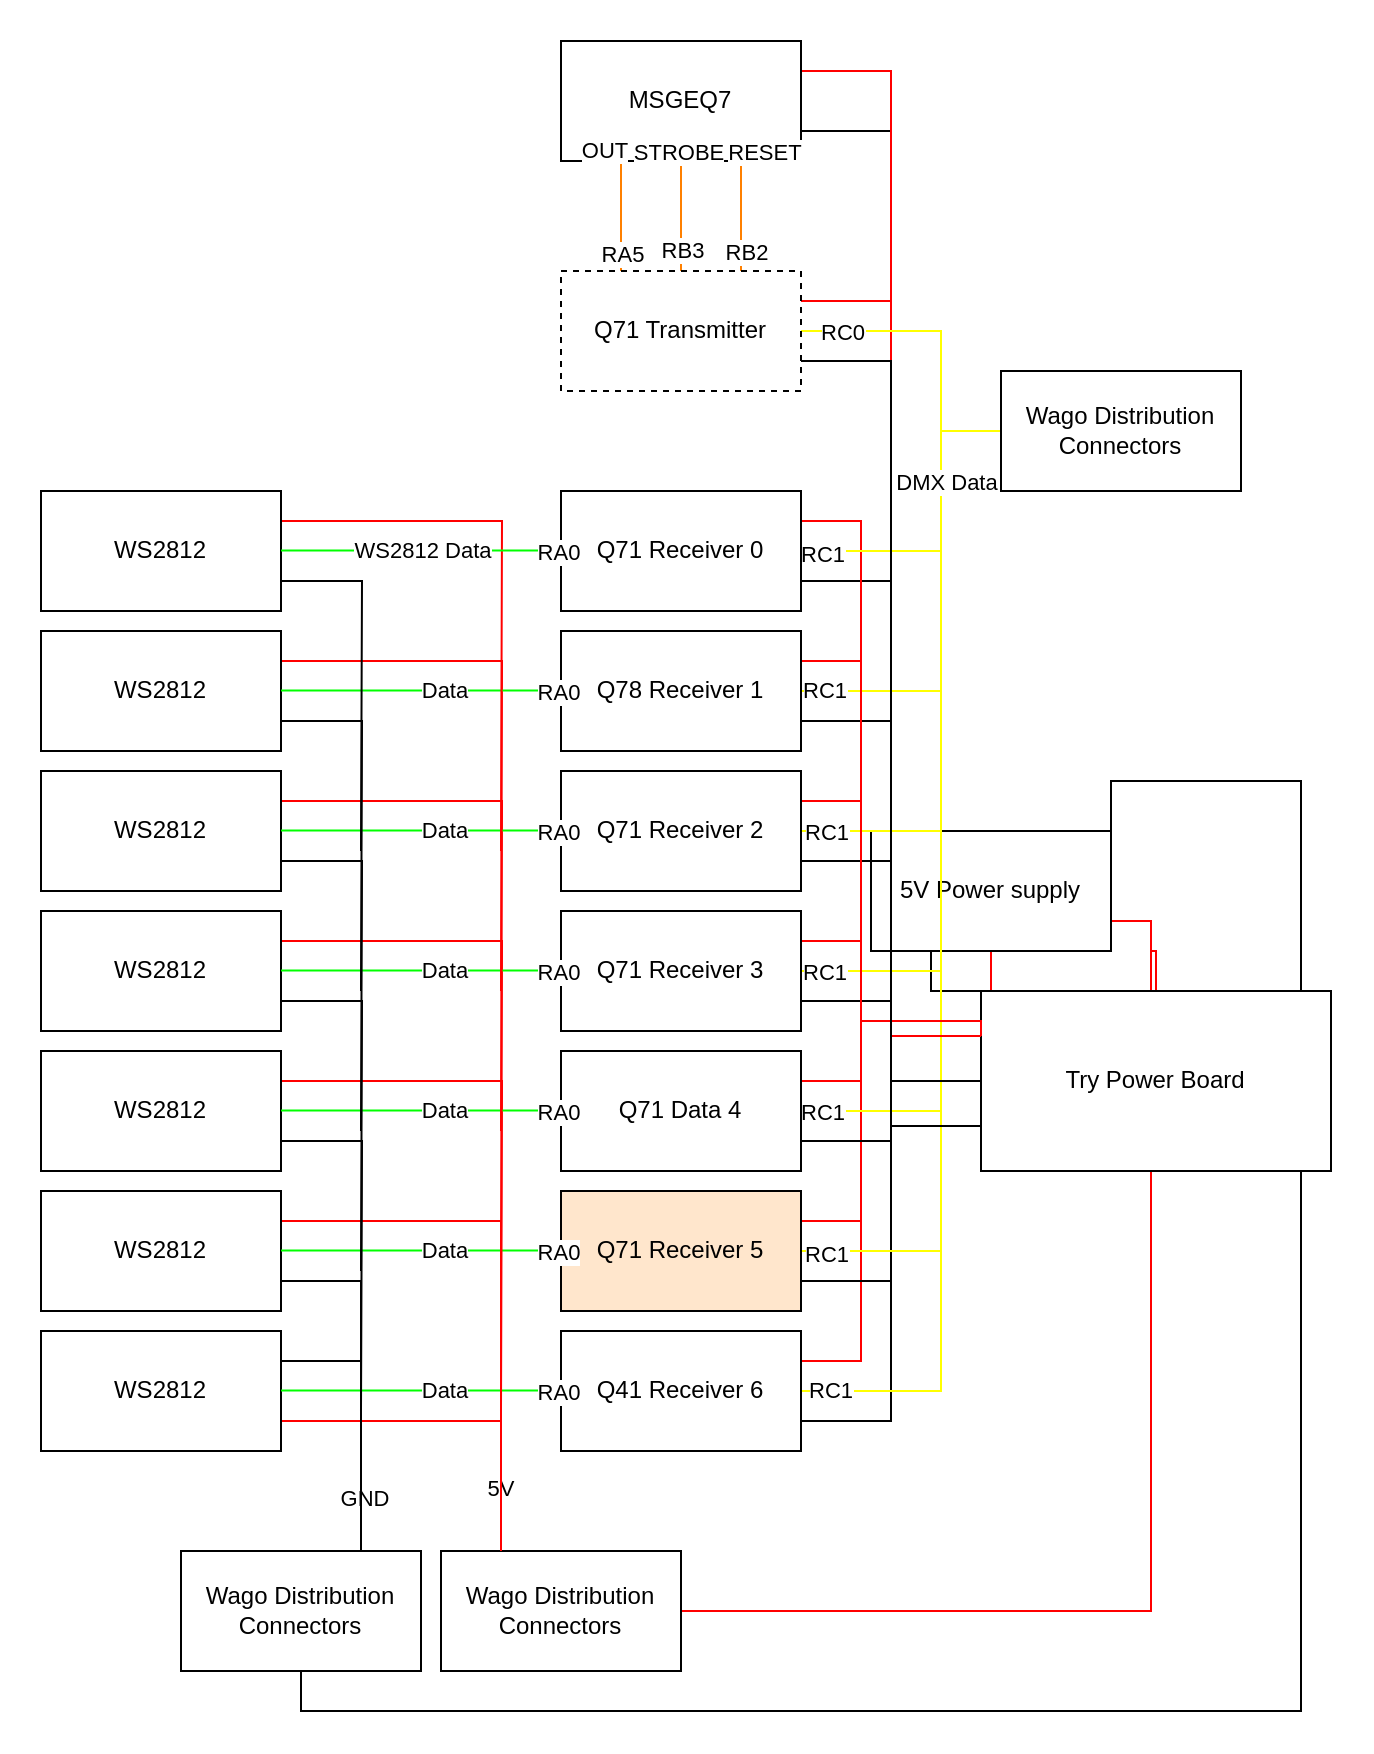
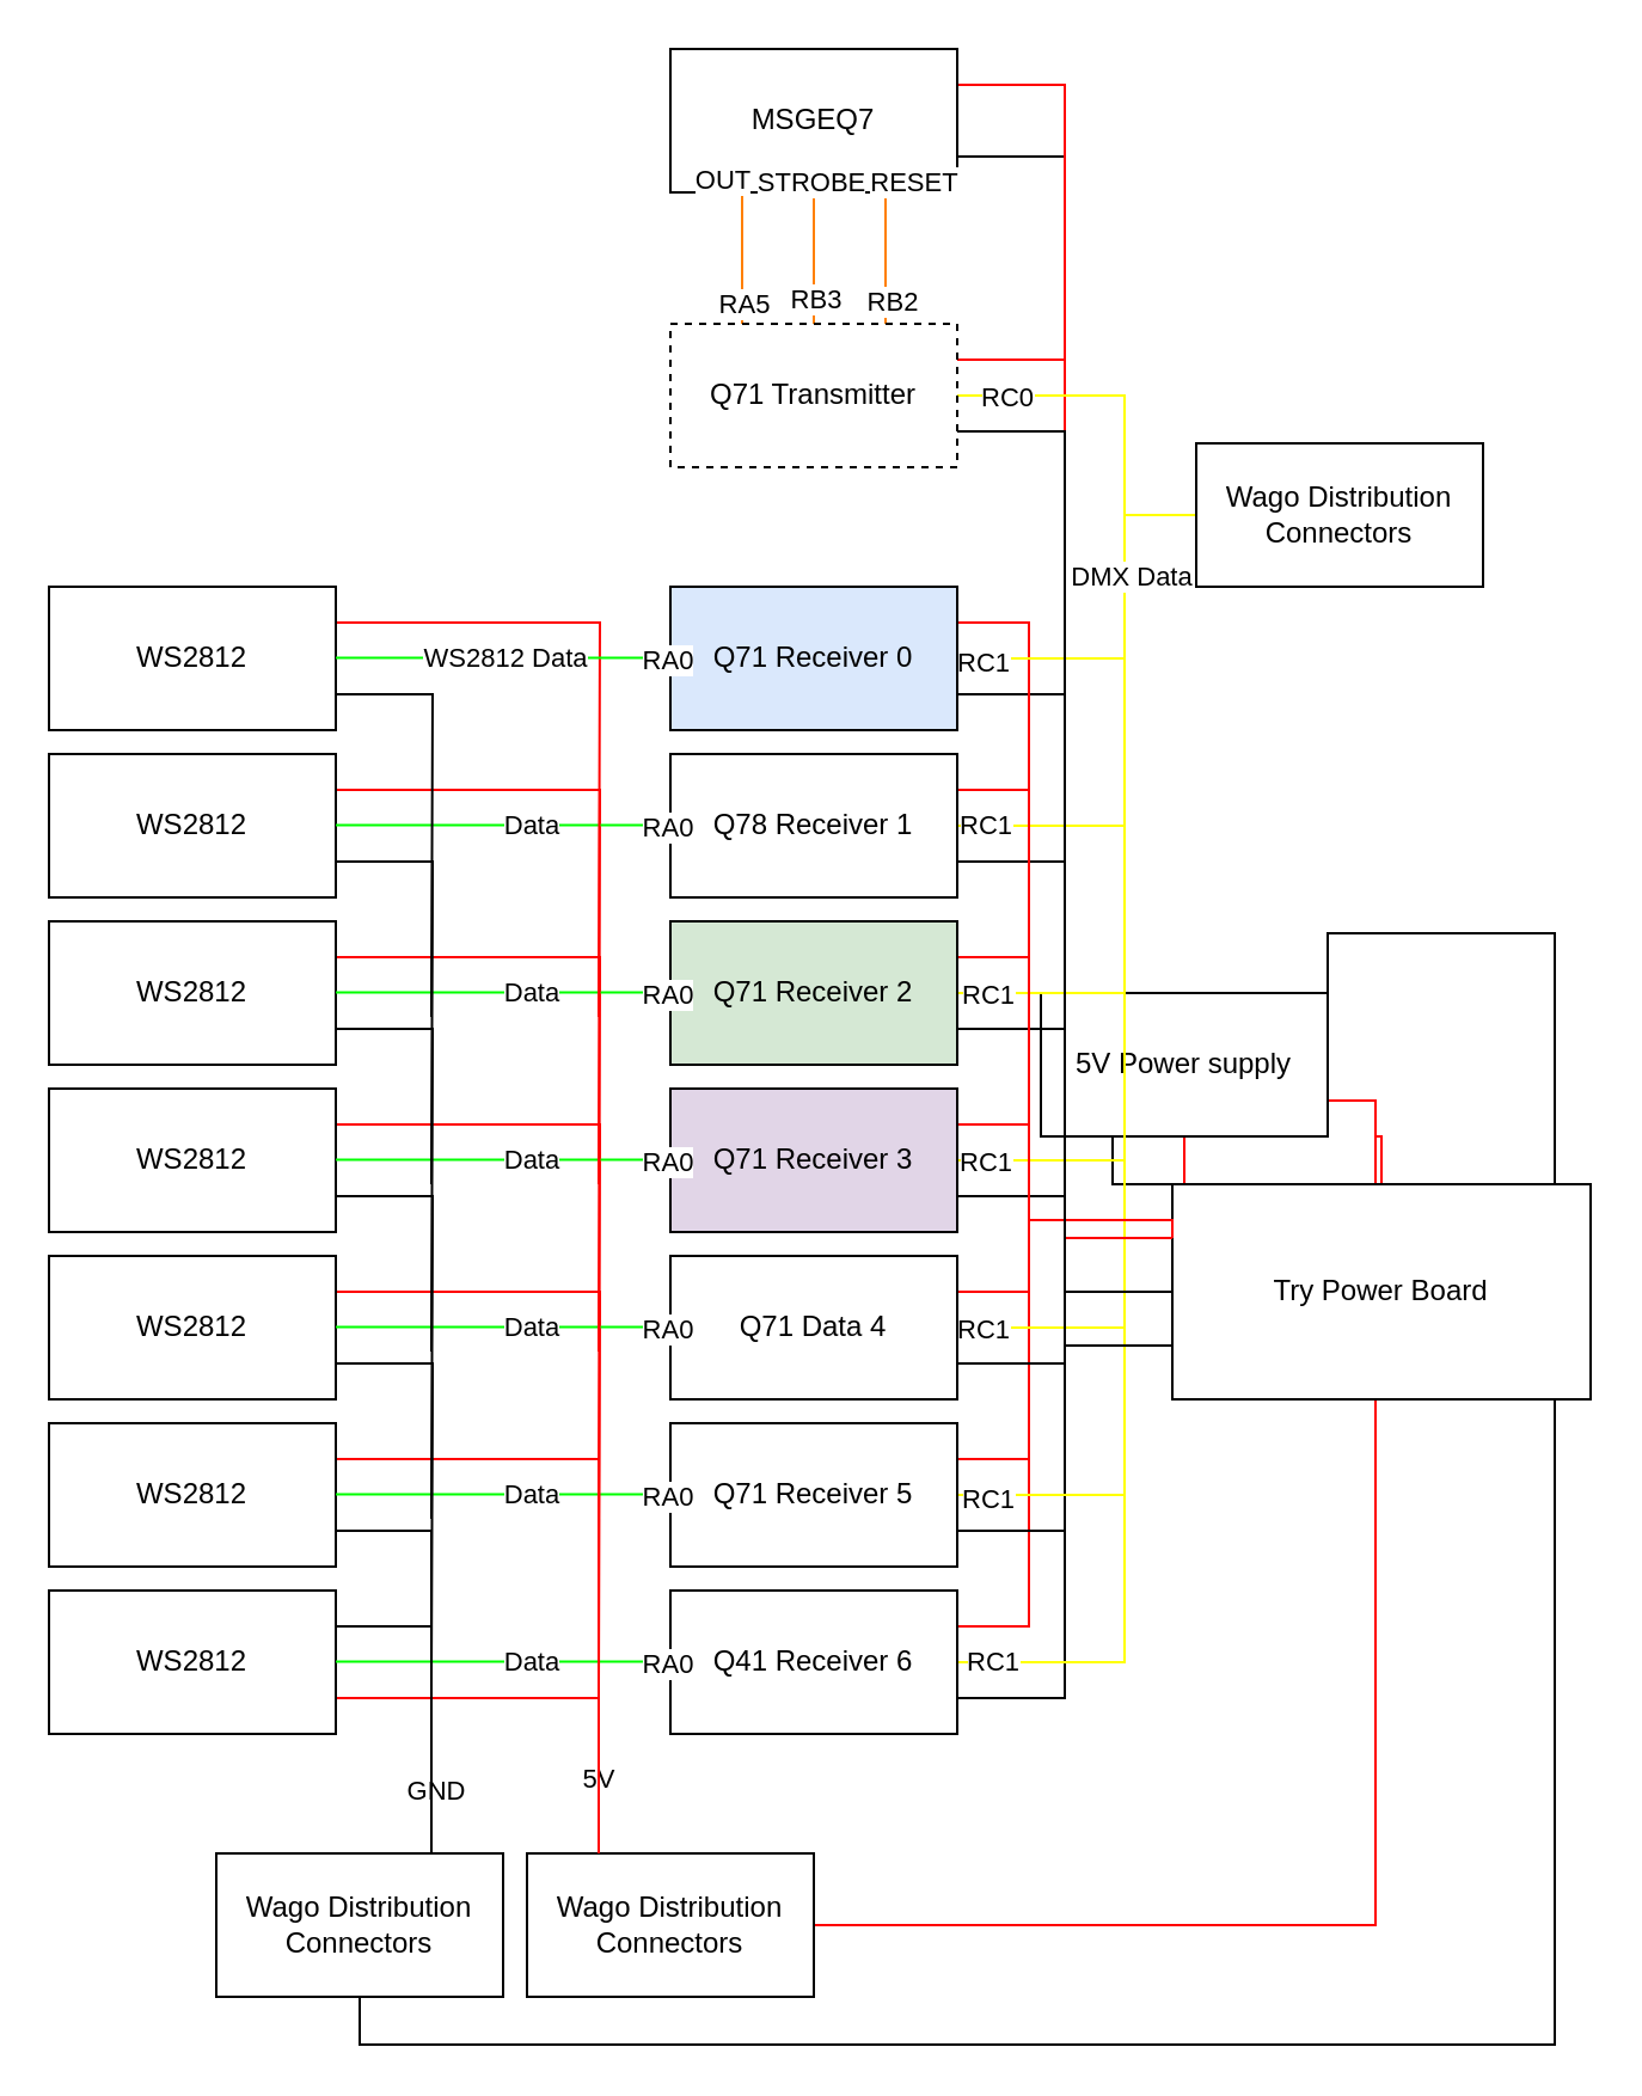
- <mxCell id="89" value="Q71 Receiver 0" style="rounded=0;whiteSpace=wrap;html=1;" vertex="1" parent="1"><mxGeometry x="280" y="245" width="120" height="60" as="geometry" /></mxCell>
+ <mxCell id="89" value="Q71 Receiver 0" style="rounded=0;whiteSpace=wrap;html=1;fillColor=#dae8fc;" vertex="1" parent="1"><mxGeometry x="280" y="245" width="120" height="60" as="geometry" /></mxCell>
- <mxCell id="66" value="Q71 Receiver 2" style="rounded=0;whiteSpace=wrap;html=1;" vertex="1" parent="1"><mxGeometry x="280" y="385" width="120" height="60" as="geometry" /></mxCell>
+ <mxCell id="66" value="Q71 Receiver 2" style="rounded=0;whiteSpace=wrap;html=1;fillColor=#d5e8d4;" vertex="1" parent="1"><mxGeometry x="280" y="385" width="120" height="60" as="geometry" /></mxCell>
- <mxCell id="55" value="Q71 Receiver 3" style="rounded=0;whiteSpace=wrap;html=1;" vertex="1" parent="1"><mxGeometry x="280" y="455" width="120" height="60" as="geometry" /></mxCell>
+ <mxCell id="55" value="Q71 Receiver 3" style="rounded=0;whiteSpace=wrap;html=1;fillColor=#e1d5e7;" vertex="1" parent="1"><mxGeometry x="280" y="455" width="120" height="60" as="geometry" /></mxCell>
- <mxCell id="33" value="Q71 Receiver 5" style="rounded=0;whiteSpace=wrap;html=1;fillColor=#ffe6cc;" vertex="1" parent="1"><mxGeometry x="280" y="595" width="120" height="60" as="geometry" /></mxCell>
+ <mxCell id="33" value="Q71 Receiver 5" style="rounded=0;whiteSpace=wrap;html=1;" vertex="1" parent="1"><mxGeometry x="280" y="595" width="120" height="60" as="geometry" /></mxCell>
